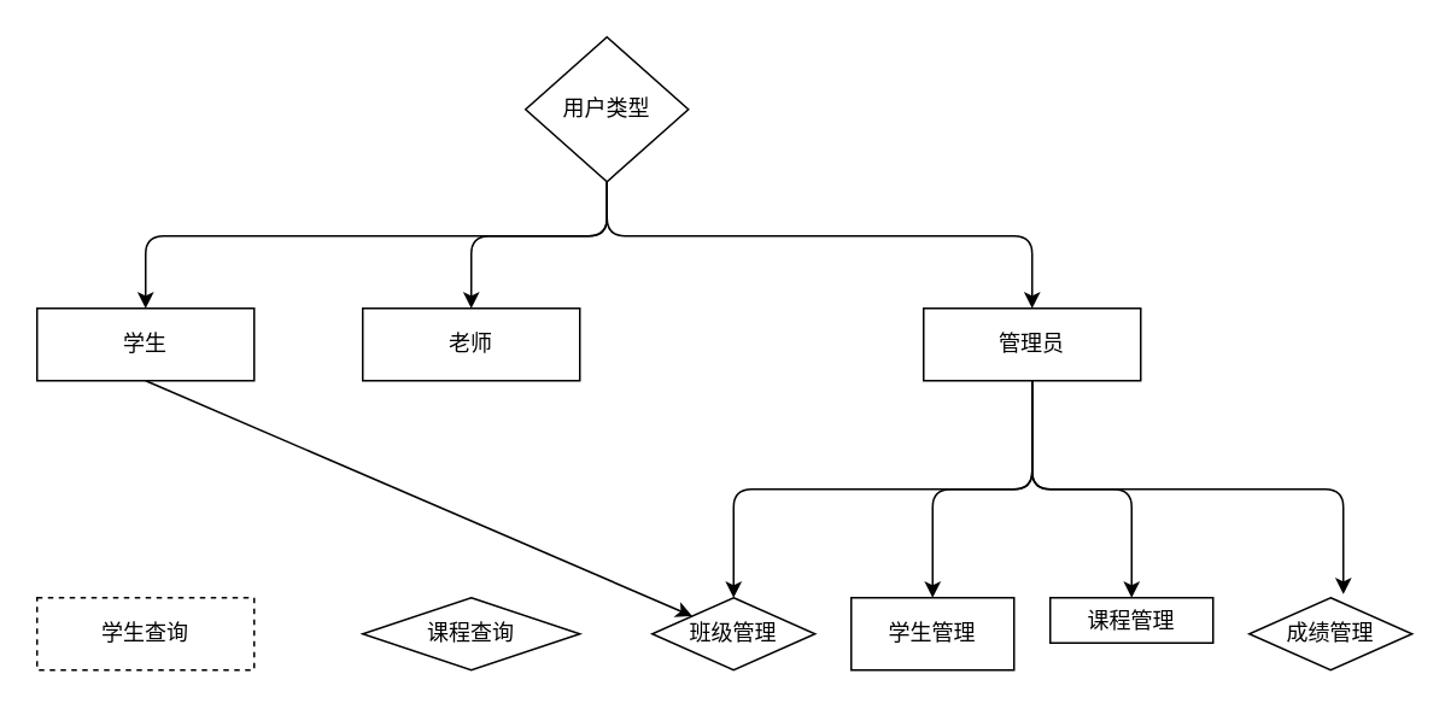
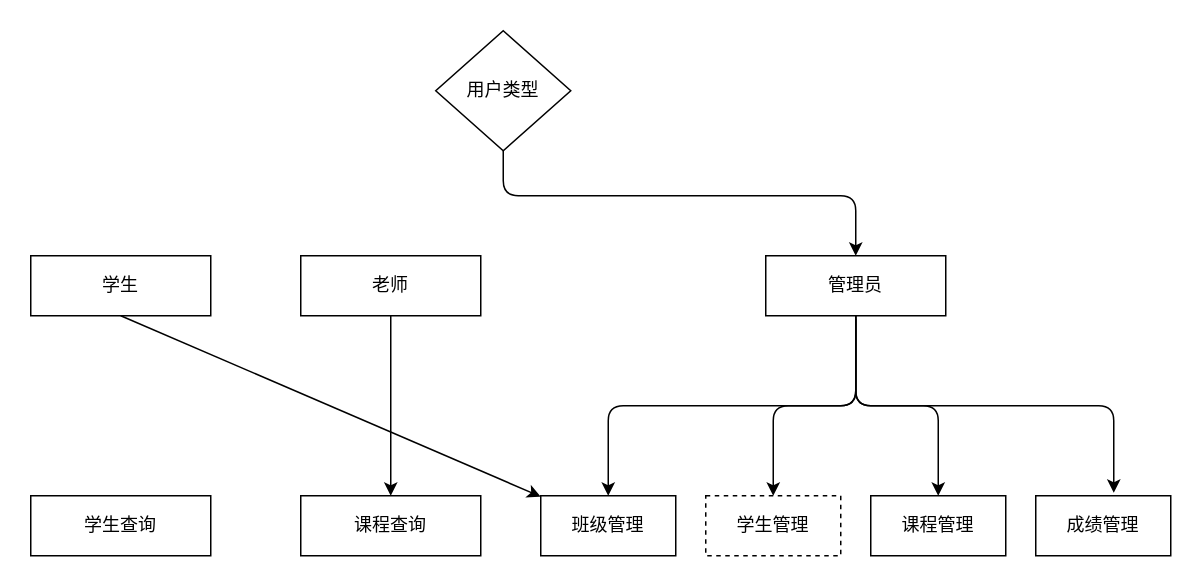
- <mxCell id="8" value="" style="endArrow=classic;html=1;entryX=0.5;entryY=0;entryDx=0;entryDy=0;exitX=0.5;exitY=1;exitDx=0;exitDy=0;" edge="1" parent="1" source="2" target="3"><mxGeometry width="50" height="50" relative="1" as="geometry"><mxPoint x="120" y="110" as="sourcePoint" /><mxPoint x="170" y="60" as="targetPoint" /><Array as="points"><mxPoint x="335" y="130" /><mxPoint x="80" y="130" /></Array></mxGeometry></mxCell>
- <mxCell id="9" value="" style="endArrow=classic;html=1;exitX=0.5;exitY=1;exitDx=0;exitDy=0;entryX=0.5;entryY=0;entryDx=0;entryDy=0;" edge="1" parent="1" source="2" target="4"><mxGeometry width="50" height="50" relative="1" as="geometry"><mxPoint x="380" y="160" as="sourcePoint" /><mxPoint x="430" y="110" as="targetPoint" /><Array as="points"><mxPoint x="335" y="130" /><mxPoint x="260" y="130" /></Array></mxGeometry></mxCell>
+ <mxCell id="16" value="" style="endArrow=classic;html=1;exitX=0.5;exitY=1;exitDx=0;exitDy=0;entryX=0.5;entryY=0;entryDx=0;entryDy=0;" edge="1" parent="1" source="4" target="11"><mxGeometry width="50" height="50" relative="1" as="geometry"><mxPoint x="300" y="280" as="sourcePoint" /><mxPoint x="350" y="230" as="targetPoint" /></mxGeometry></mxCell>
- <mxCell id="14" value="课程管理" style="rounded=0;whiteSpace=wrap;html=1;" vertex="1" parent="1"><mxGeometry x="580" y="330" width="90" height="25" as="geometry" /></mxCell>
+ <mxCell id="14" value="课程管理" style="rounded=0;whiteSpace=wrap;html=1;" vertex="1" parent="1"><mxGeometry x="580" y="330" width="90" height="40" as="geometry" /></mxCell>
- <mxCell id="6" value="学生查询" style="rounded=0;whiteSpace=wrap;html=1;dashed=1;" vertex="1" parent="1"><mxGeometry x="20" y="330" width="120" height="40" as="geometry" /></mxCell>
+ <mxCell id="6" value="学生查询" style="rounded=0;whiteSpace=wrap;html=1;" vertex="1" parent="1"><mxGeometry x="20" y="330" width="120" height="40" as="geometry" /></mxCell>
- <mxCell id="11" value="课程查询" style="rhombus;whiteSpace=wrap;html=1;" vertex="1" parent="1"><mxGeometry x="200" y="330" width="120" height="40" as="geometry" /></mxCell>
+ <mxCell id="11" value="课程查询" style="rounded=0;whiteSpace=wrap;html=1;" vertex="1" parent="1"><mxGeometry x="200" y="330" width="120" height="40" as="geometry" /></mxCell>
- <mxCell id="12" value="班级管理" style="rhombus;whiteSpace=wrap;html=1;" vertex="1" parent="1"><mxGeometry x="360" y="330" width="90" height="40" as="geometry" /></mxCell>
+ <mxCell id="12" value="班级管理" style="rounded=0;whiteSpace=wrap;html=1;" vertex="1" parent="1"><mxGeometry x="360" y="330" width="90" height="40" as="geometry" /></mxCell>
- <mxCell id="13" value="学生管理" style="rounded=0;whiteSpace=wrap;html=1;" vertex="1" parent="1"><mxGeometry x="470" y="330" width="90" height="40" as="geometry" /></mxCell>
+ <mxCell id="13" value="学生管理" style="rounded=0;whiteSpace=wrap;html=1;dashed=1;" vertex="1" parent="1"><mxGeometry x="470" y="330" width="90" height="40" as="geometry" /></mxCell>
- <mxCell id="15" value="成绩管理" style="rhombus;whiteSpace=wrap;html=1;" vertex="1" parent="1"><mxGeometry x="690" y="330" width="90" height="40" as="geometry" /></mxCell>
+ <mxCell id="15" value="成绩管理" style="rounded=0;whiteSpace=wrap;html=1;" vertex="1" parent="1"><mxGeometry x="690" y="330" width="90" height="40" as="geometry" /></mxCell>
